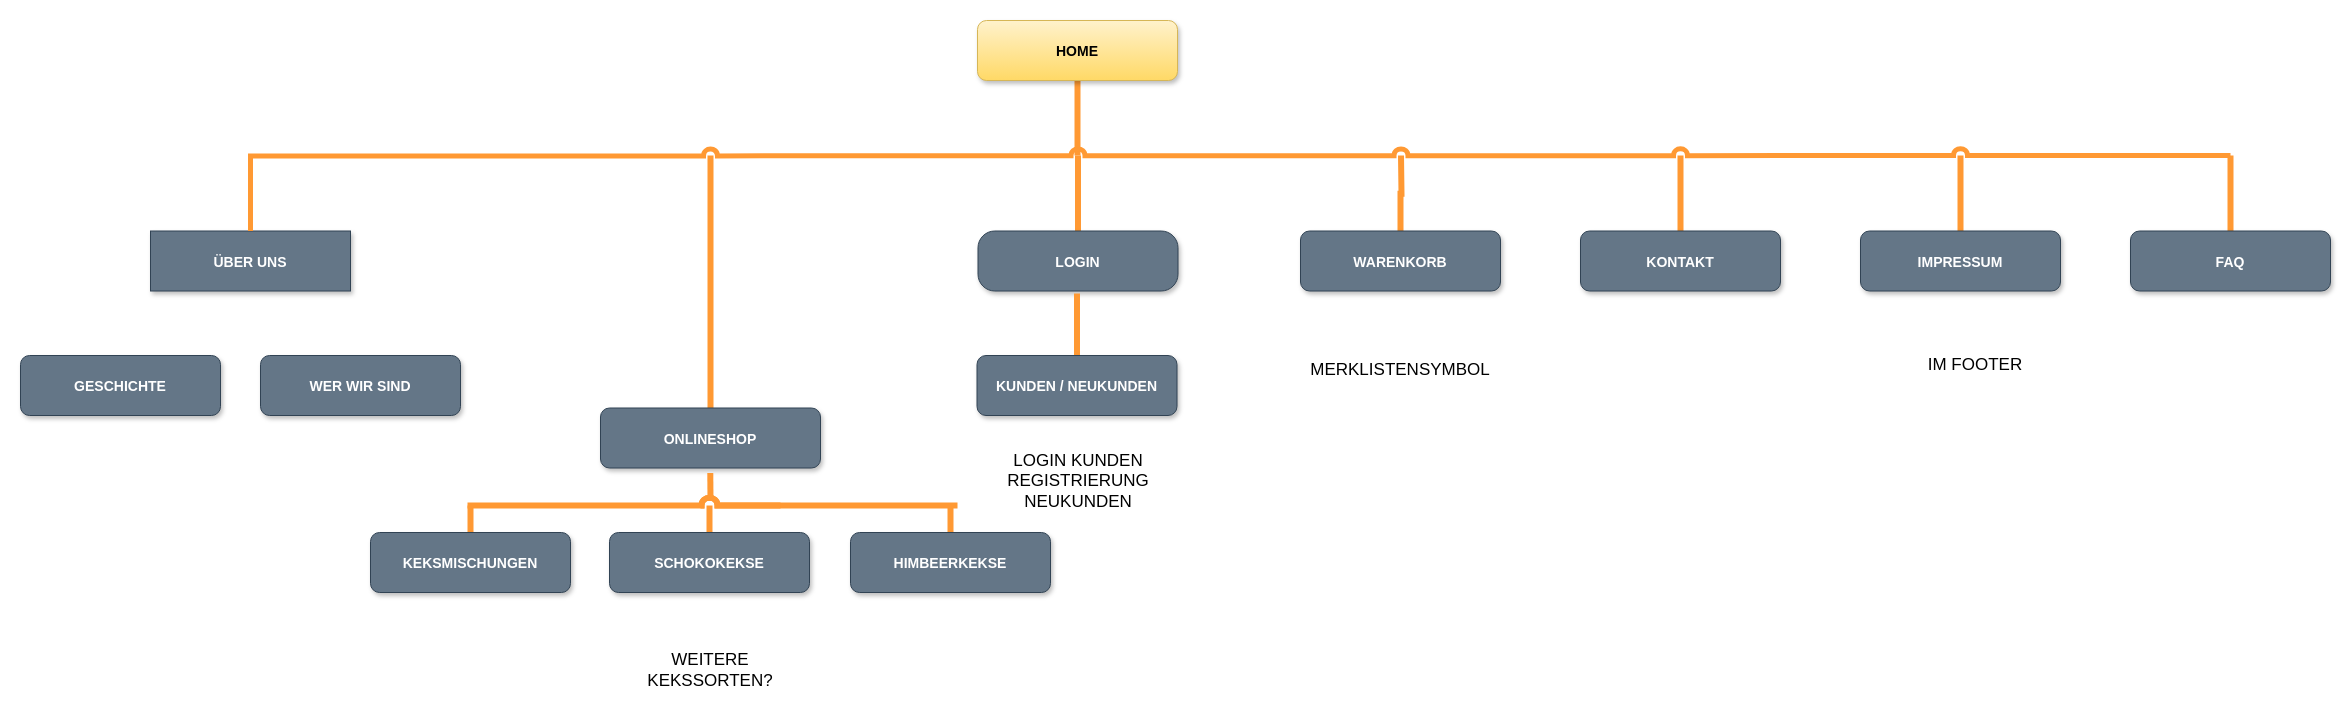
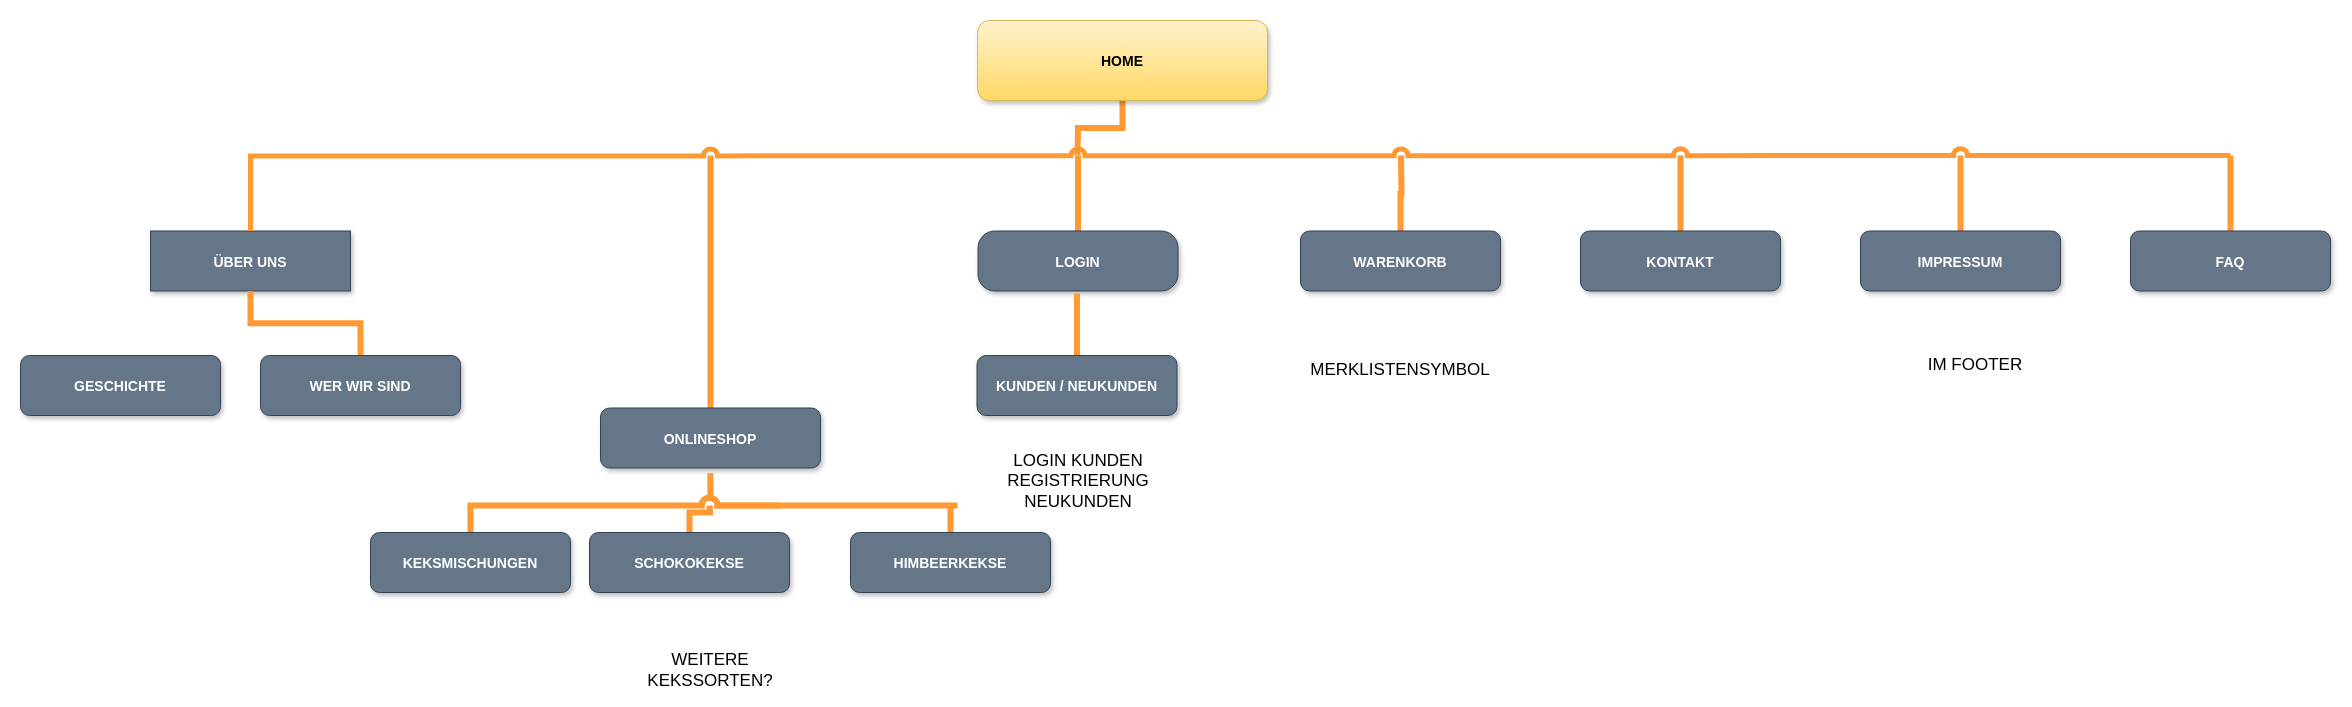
- <mxCell id="3" value="HOME" style="rounded=1;fillColor=#fff2cc;strokeColor=#d6b656;shadow=1;fontStyle=1;fontSize=14;gradientColor=#ffd966;" parent="1" vertex="1"><mxGeometry x="977" y="20" width="200" height="60" as="geometry" /></mxCell>
+ <mxCell id="3" value="HOME" style="rounded=1;fillColor=#fff2cc;strokeColor=#d6b656;shadow=1;fontStyle=1;fontSize=14;gradientColor=#ffd966;" parent="1" vertex="1"><mxGeometry x="977" y="20" width="290" height="80" as="geometry" /></mxCell>
+ <mxCell id="20" style="edgeStyle=orthogonalEdgeStyle;rounded=0;orthogonalLoop=1;jettySize=auto;html=1;strokeColor=#FF9933;strokeWidth=6;endArrow=none;endFill=0;" edge="1" parent="1" source="21" target="6"><mxGeometry relative="1" as="geometry" /></mxCell>
- <mxCell id="14" value="SCHOKOKEKSE" style="rounded=1;fillColor=#647687;strokeColor=#314354;shadow=1;fontStyle=1;fontColor=#ffffff;fontSize=14;" parent="1" vertex="1"><mxGeometry x="609" y="532" width="200" height="60" as="geometry" /></mxCell>
+ <mxCell id="14" value="SCHOKOKEKSE" style="rounded=1;fillColor=#647687;strokeColor=#314354;shadow=1;fontStyle=1;fontColor=#ffffff;fontSize=14;" parent="1" vertex="1"><mxGeometry x="589" y="532" width="200" height="60" as="geometry" /></mxCell>
